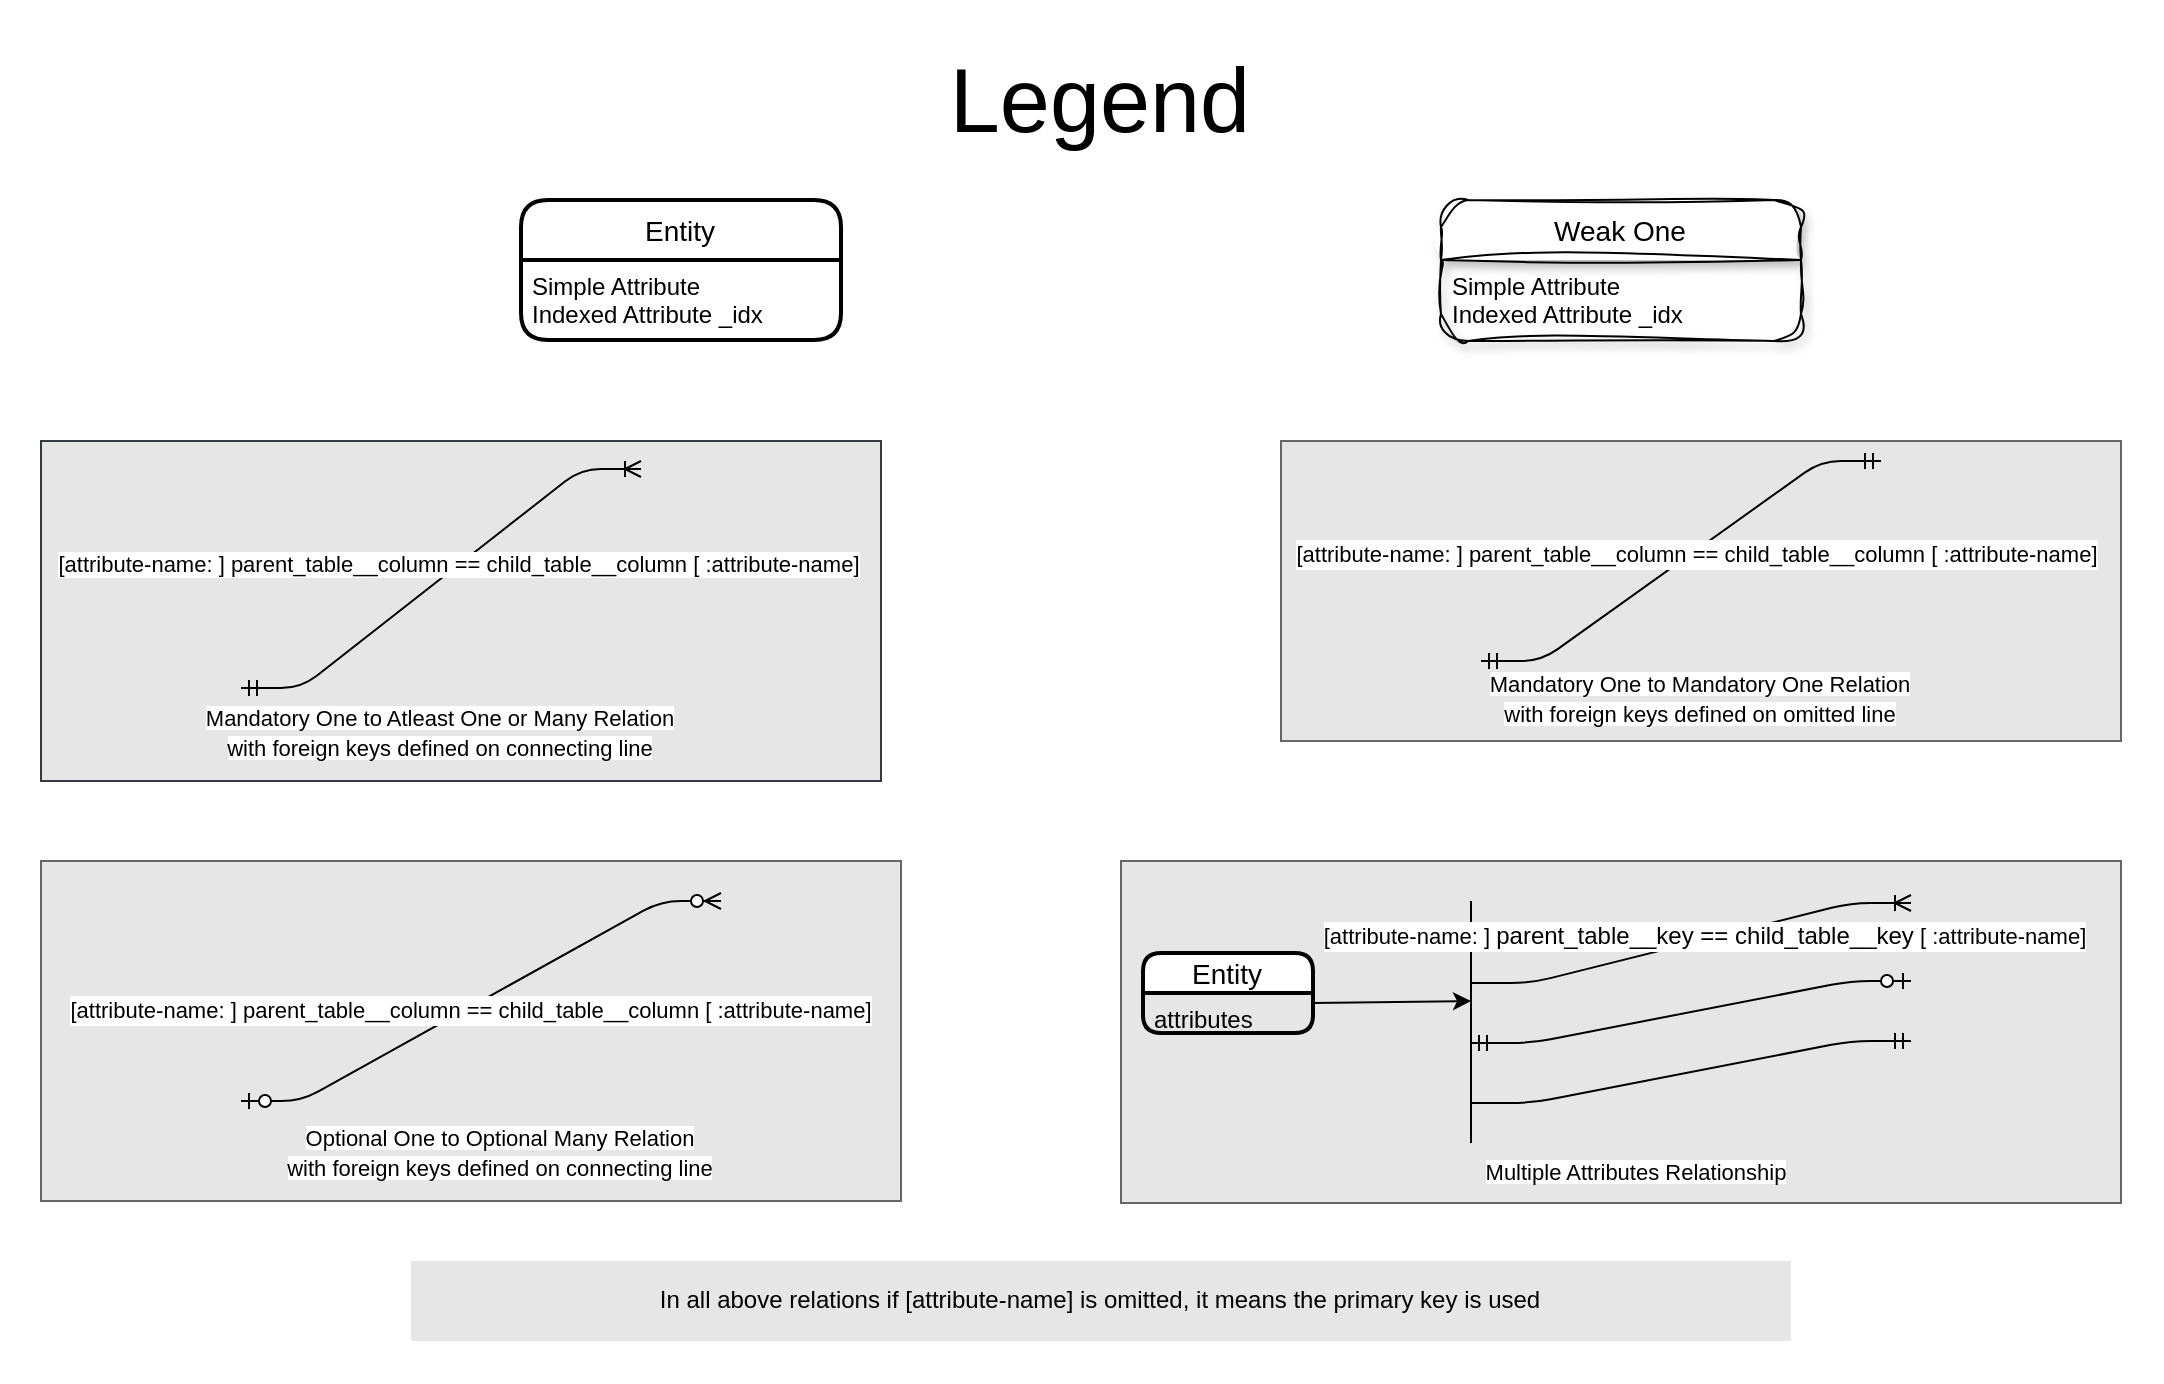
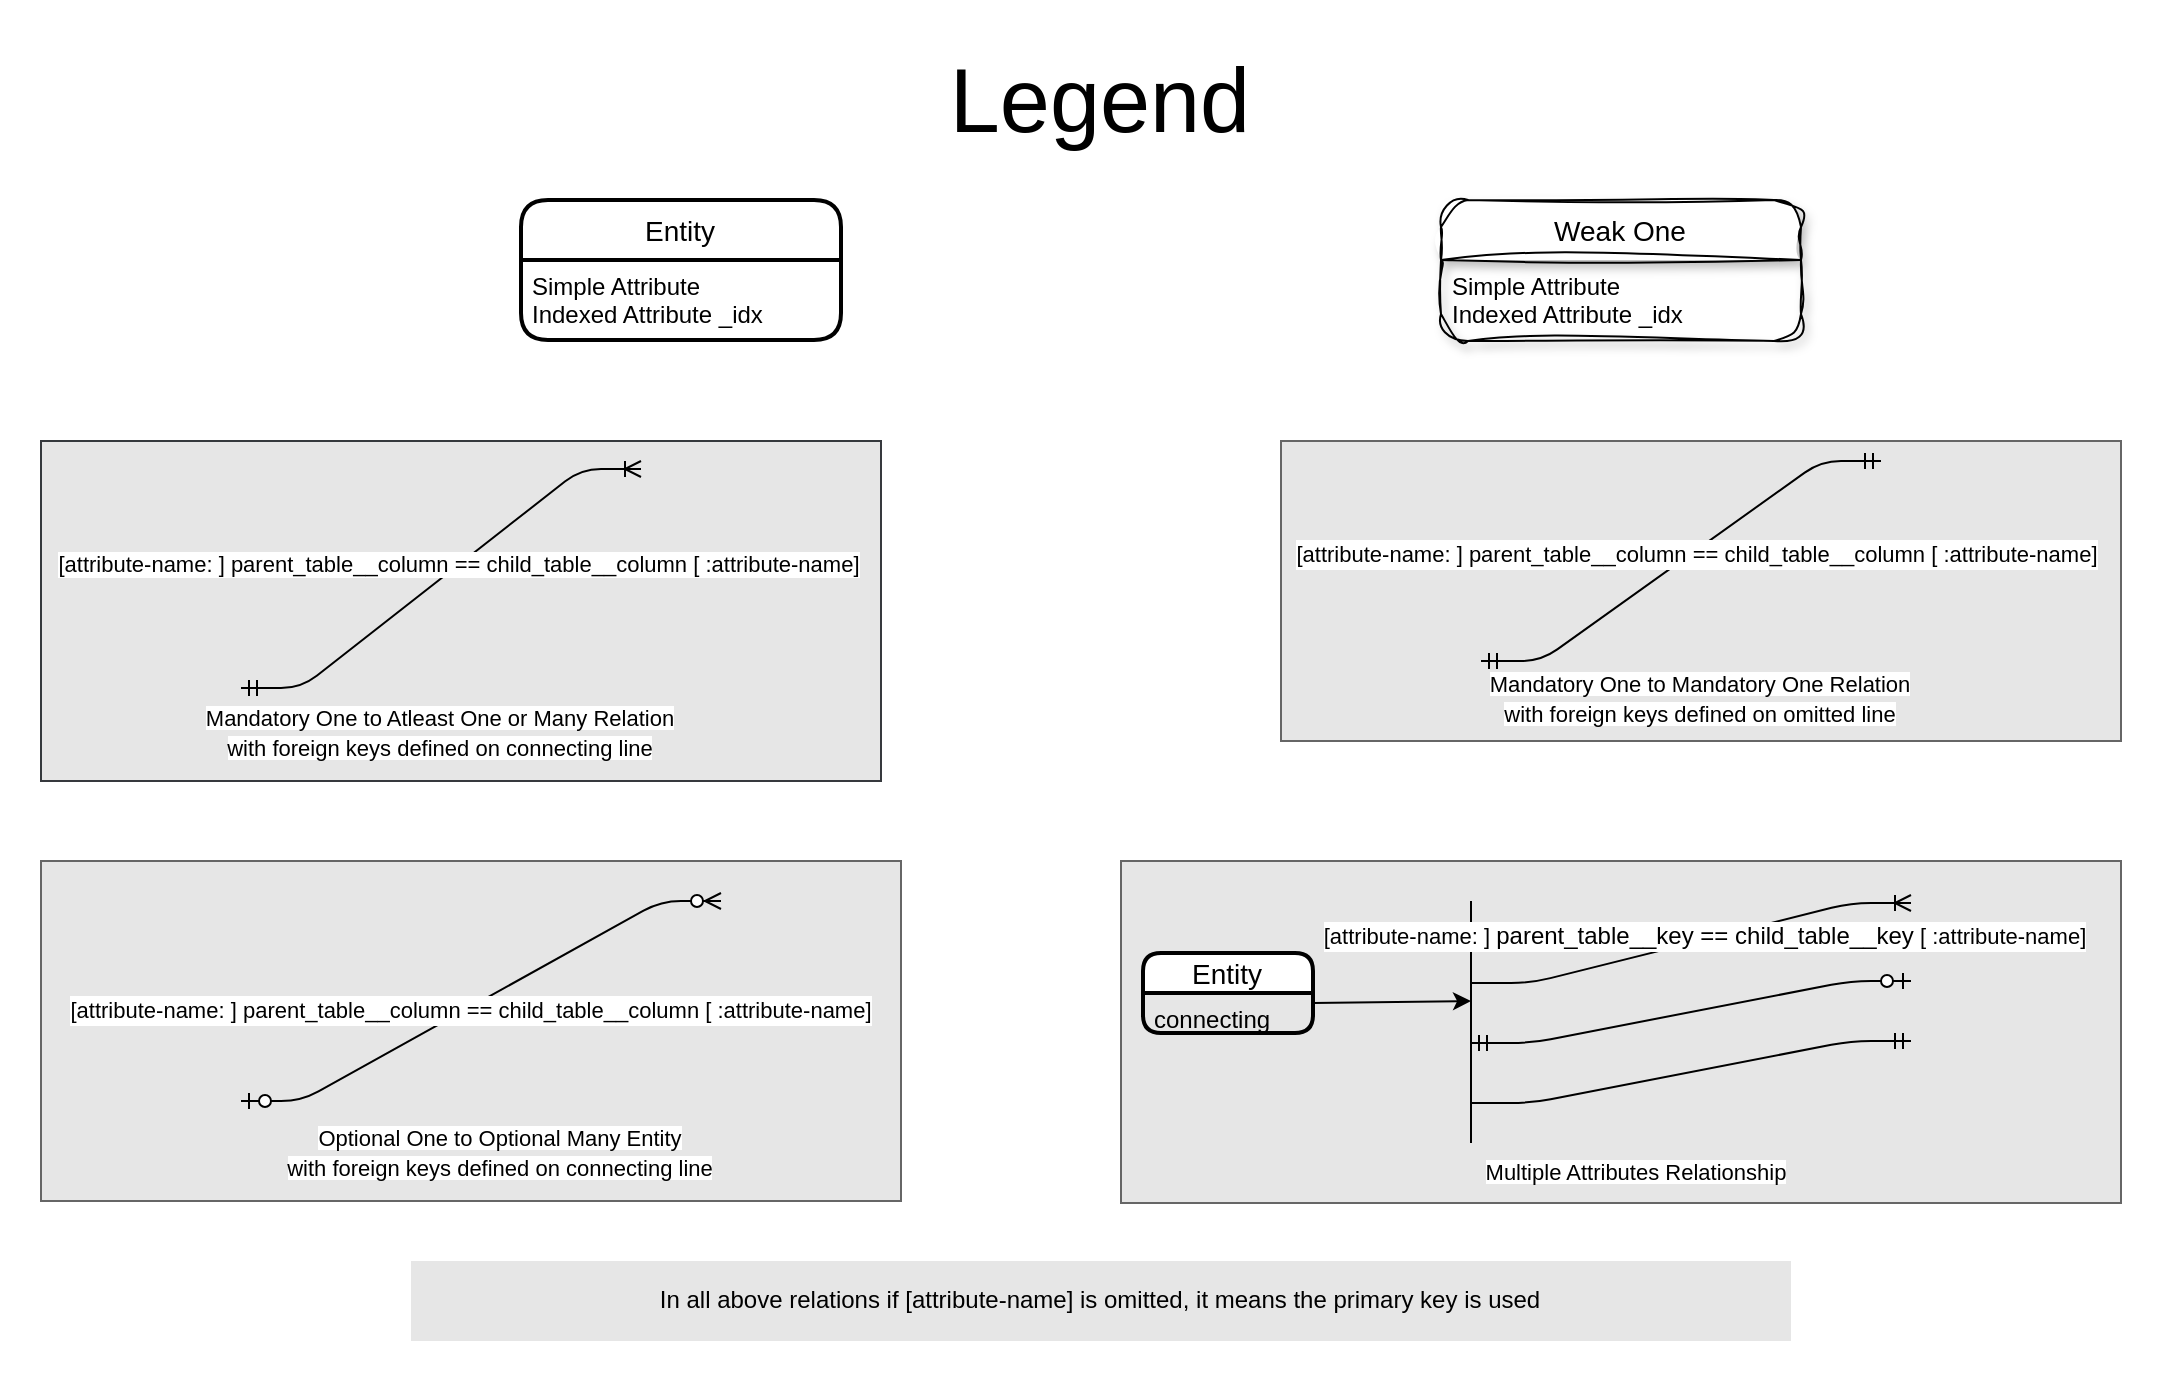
- <mxCell id="28" value="attributes" style="align=left;strokeColor=none;fillColor=none;spacingLeft=4;fontSize=12;verticalAlign=top;resizable=0;rotatable=0;part=1;" parent="27" vertex="1"><mxGeometry y="20" width="85" height="20" as="geometry" /></mxCell>
+ <mxCell id="28" value="connecting" style="align=left;strokeColor=none;fillColor=none;spacingLeft=4;fontSize=12;verticalAlign=top;resizable=0;rotatable=0;part=1;" parent="27" vertex="1"><mxGeometry y="20" width="85" height="20" as="geometry" /></mxCell>
- <mxCell id="22" value="&lt;span style=&quot;font-size: 11px; background-color: rgb(255, 255, 255);&quot;&gt;Optional One to Optional Many Relation&lt;br&gt;with foreign keys defined on connecting line&lt;br&gt;&lt;/span&gt;" style="text;html=1;strokeColor=none;fillColor=none;align=center;verticalAlign=middle;whiteSpace=wrap;rounded=0;shadow=1;glass=0;sketch=1;strokeWidth=1;" parent="18" vertex="1"><mxGeometry x="100" y="130.51" width="260" height="30" as="geometry" /></mxCell>
+ <mxCell id="22" value="&lt;span style=&quot;font-size: 11px; background-color: rgb(255, 255, 255);&quot;&gt;Optional One to Optional Many Entity&lt;br&gt;with foreign keys defined on connecting line&lt;br&gt;&lt;/span&gt;" style="text;html=1;strokeColor=none;fillColor=none;align=center;verticalAlign=middle;whiteSpace=wrap;rounded=0;shadow=1;glass=0;sketch=1;strokeWidth=1;" parent="18" vertex="1"><mxGeometry x="100" y="130.51" width="260" height="30" as="geometry" /></mxCell>
